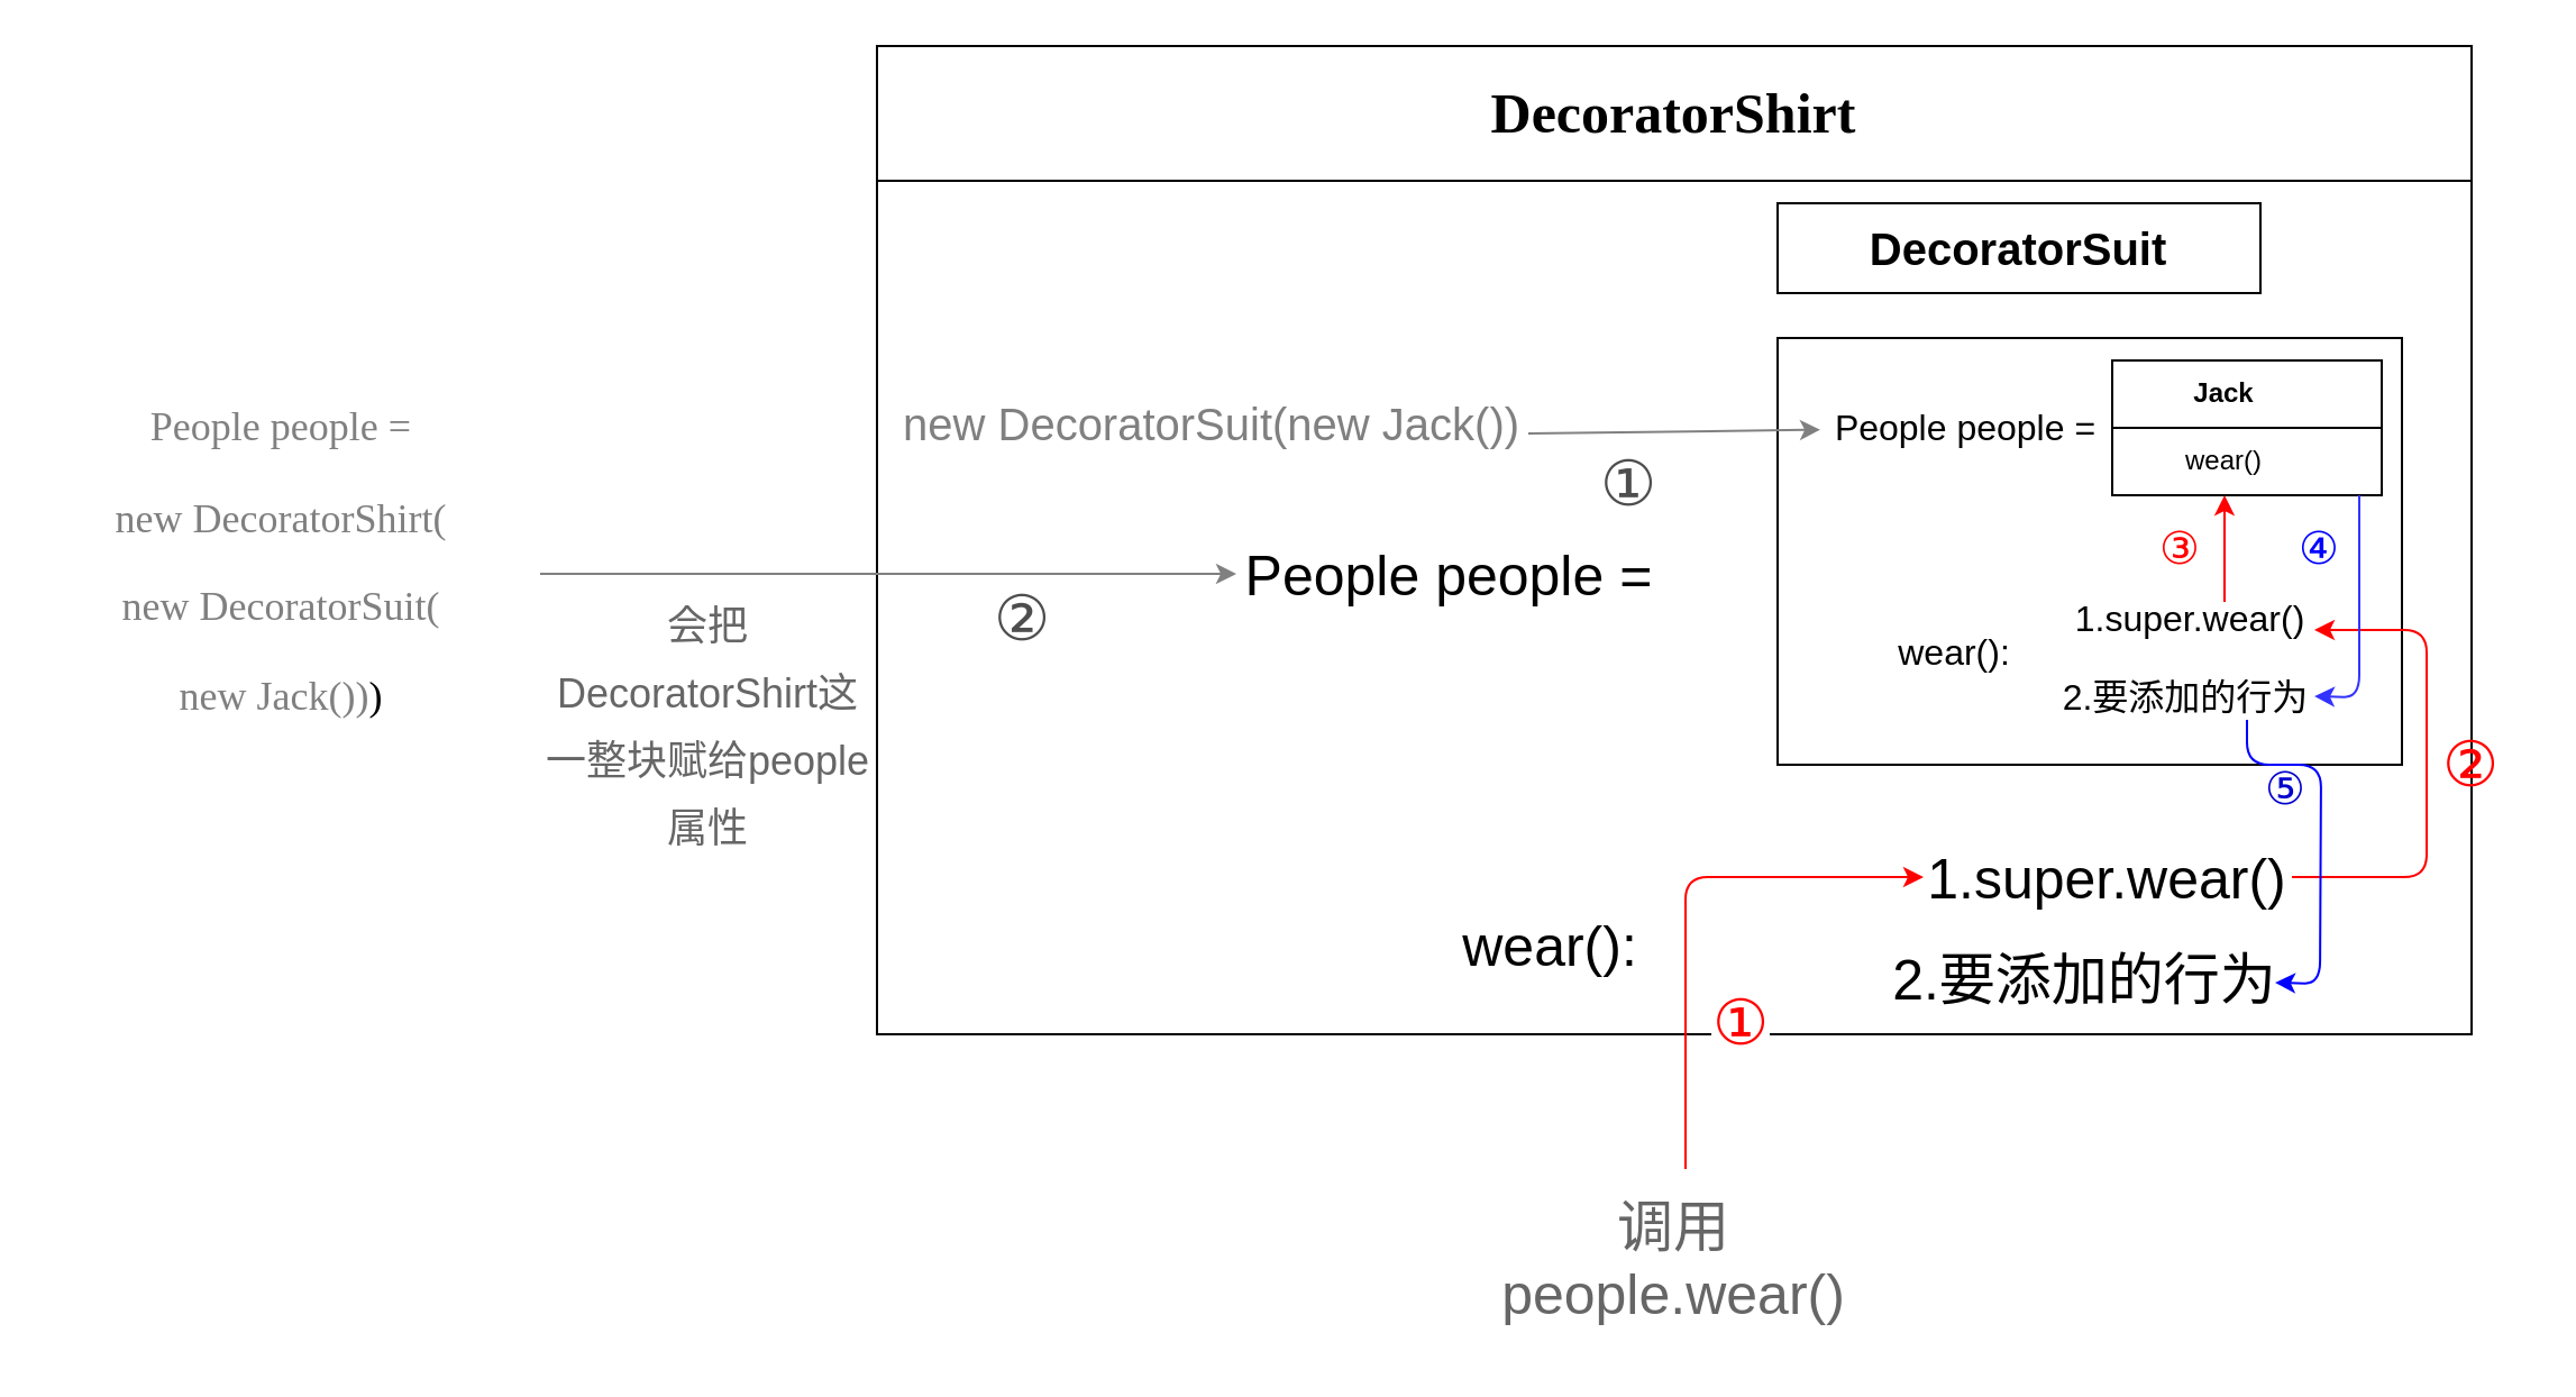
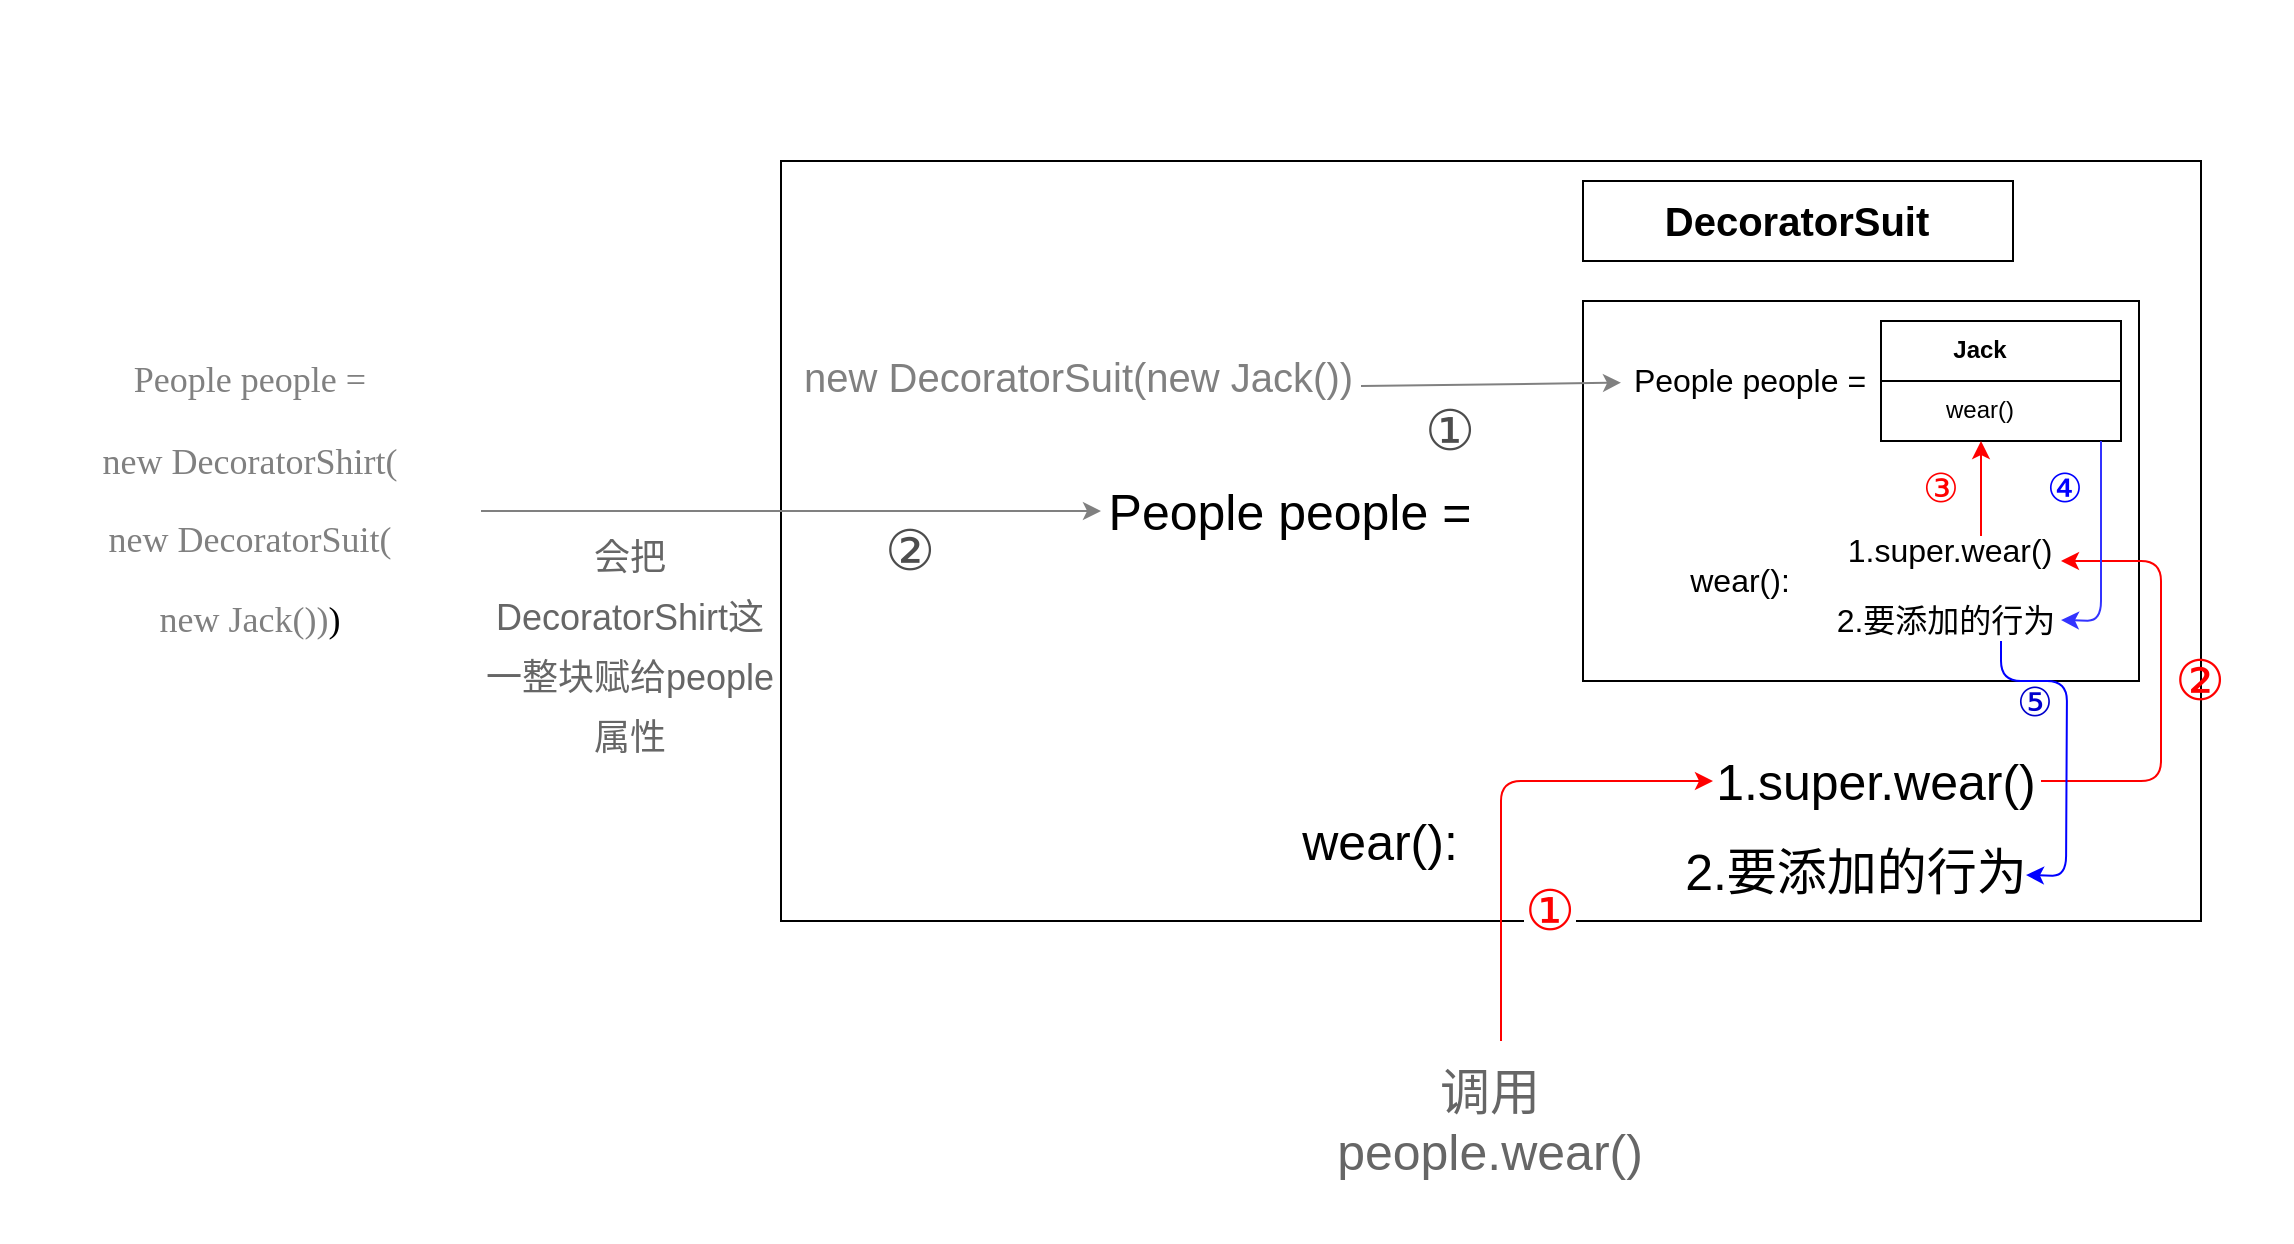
- <mxCell id="21" value="&lt;pre style=&quot;font-family: &amp;#34;microsoft yahei ui&amp;#34;&quot;&gt;&lt;span style=&quot;background-color: rgb(255 , 255 , 255)&quot;&gt;&lt;font style=&quot;font-size: 25px&quot;&gt;&lt;b&gt;DecoratorShirt&lt;/b&gt;&lt;/font&gt;&lt;/span&gt;&lt;/pre&gt;" style="rounded=0;whiteSpace=wrap;html=1;shadow=0;glass=0;strokeColor=#000000;strokeWidth=1;fillColor=none;fontSize=25;fontColor=#000000;" parent="1" vertex="1"><mxGeometry x="390" y="20" width="710" height="60" as="geometry" /></mxCell>
